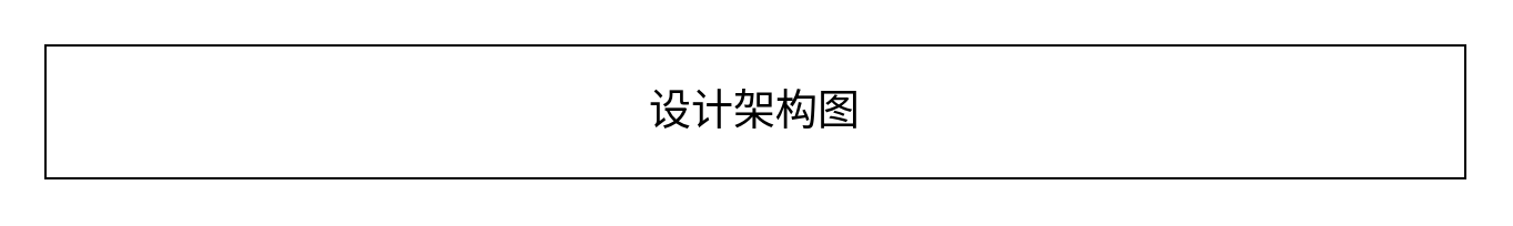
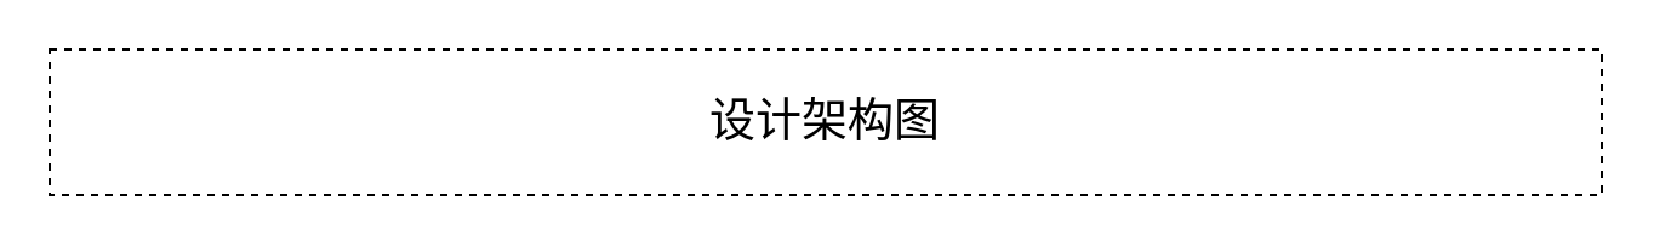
- <mxCell id="2" value="&lt;font style=&quot;font-size: 19px&quot;&gt;设计架构图&lt;/font&gt;" style="rounded=0;whiteSpace=wrap;html=1;" vertex="1" parent="1"><mxGeometry x="20" y="20" width="640" height="60" as="geometry" /></mxCell>
+ <mxCell id="2" value="&lt;font style=&quot;font-size: 19px&quot;&gt;设计架构图&lt;/font&gt;" style="rounded=0;whiteSpace=wrap;html=1;dashed=1;" vertex="1" parent="1"><mxGeometry x="20" y="20" width="640" height="60" as="geometry" /></mxCell>
